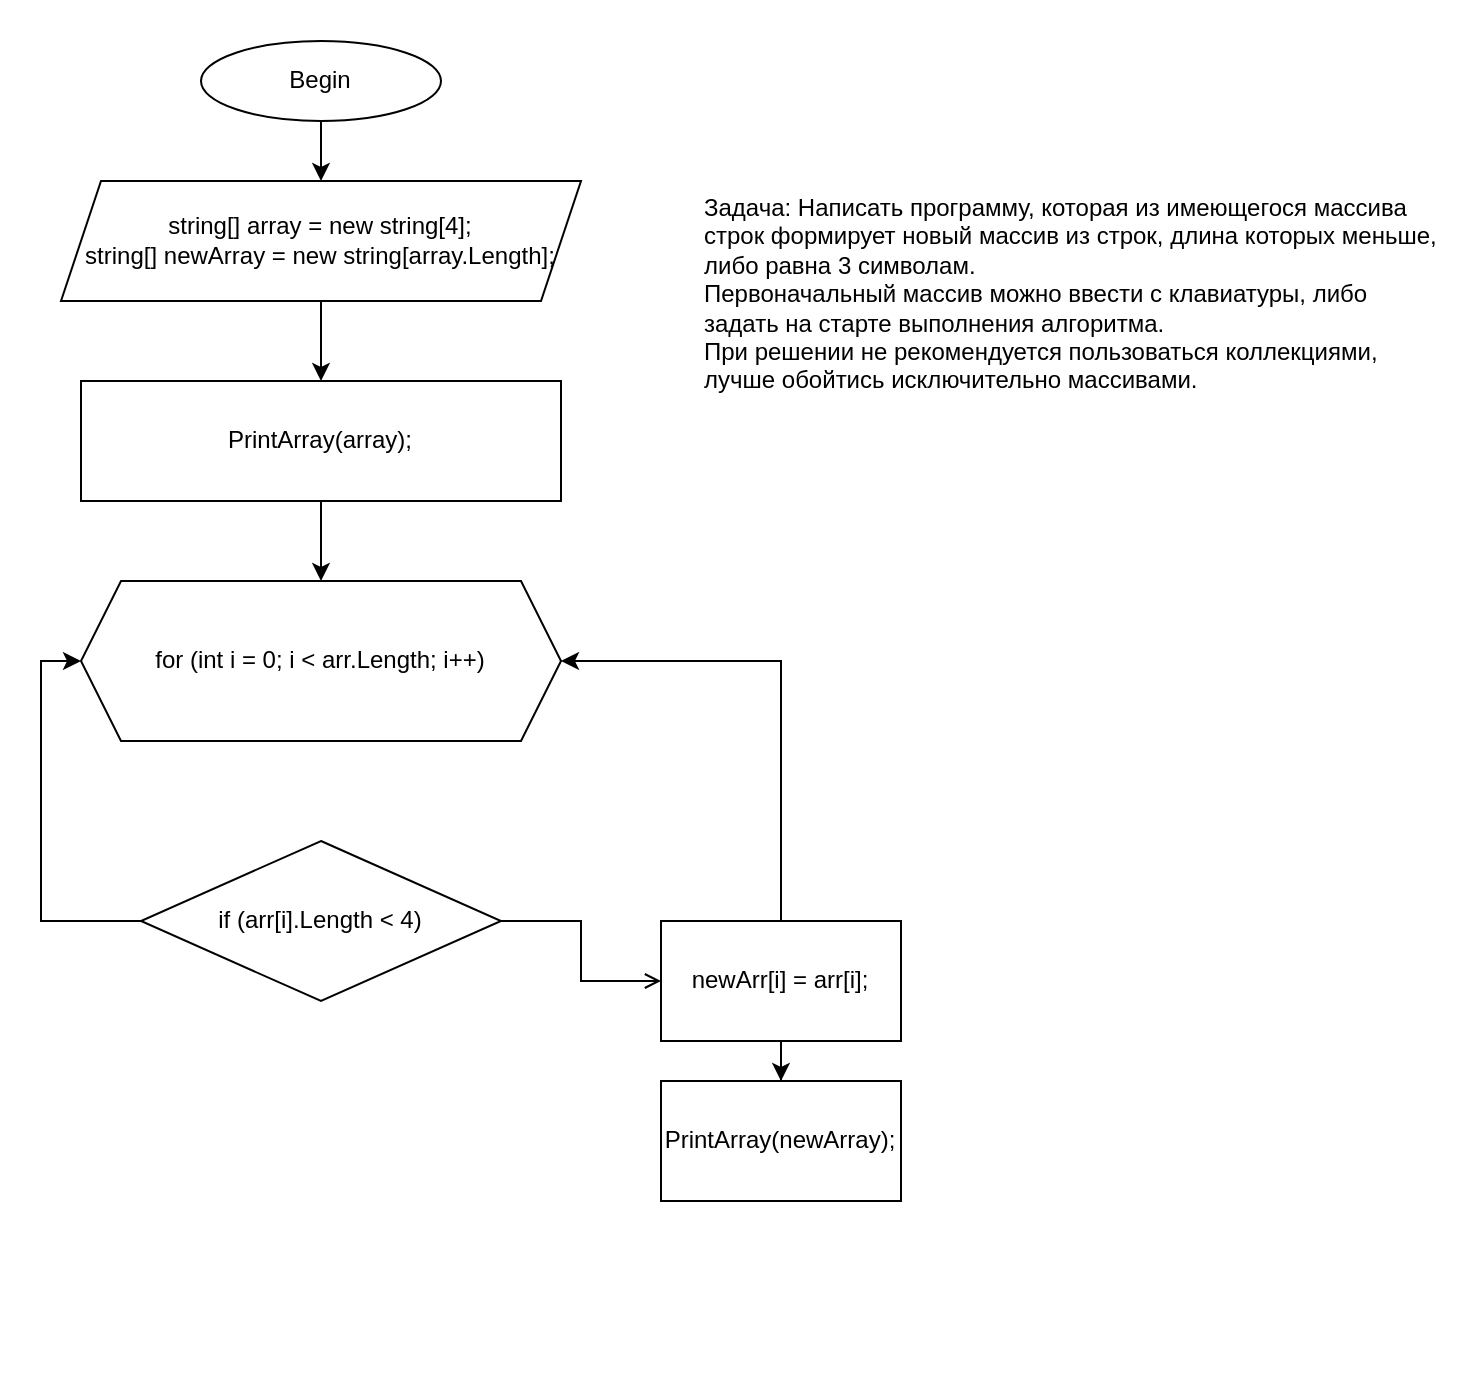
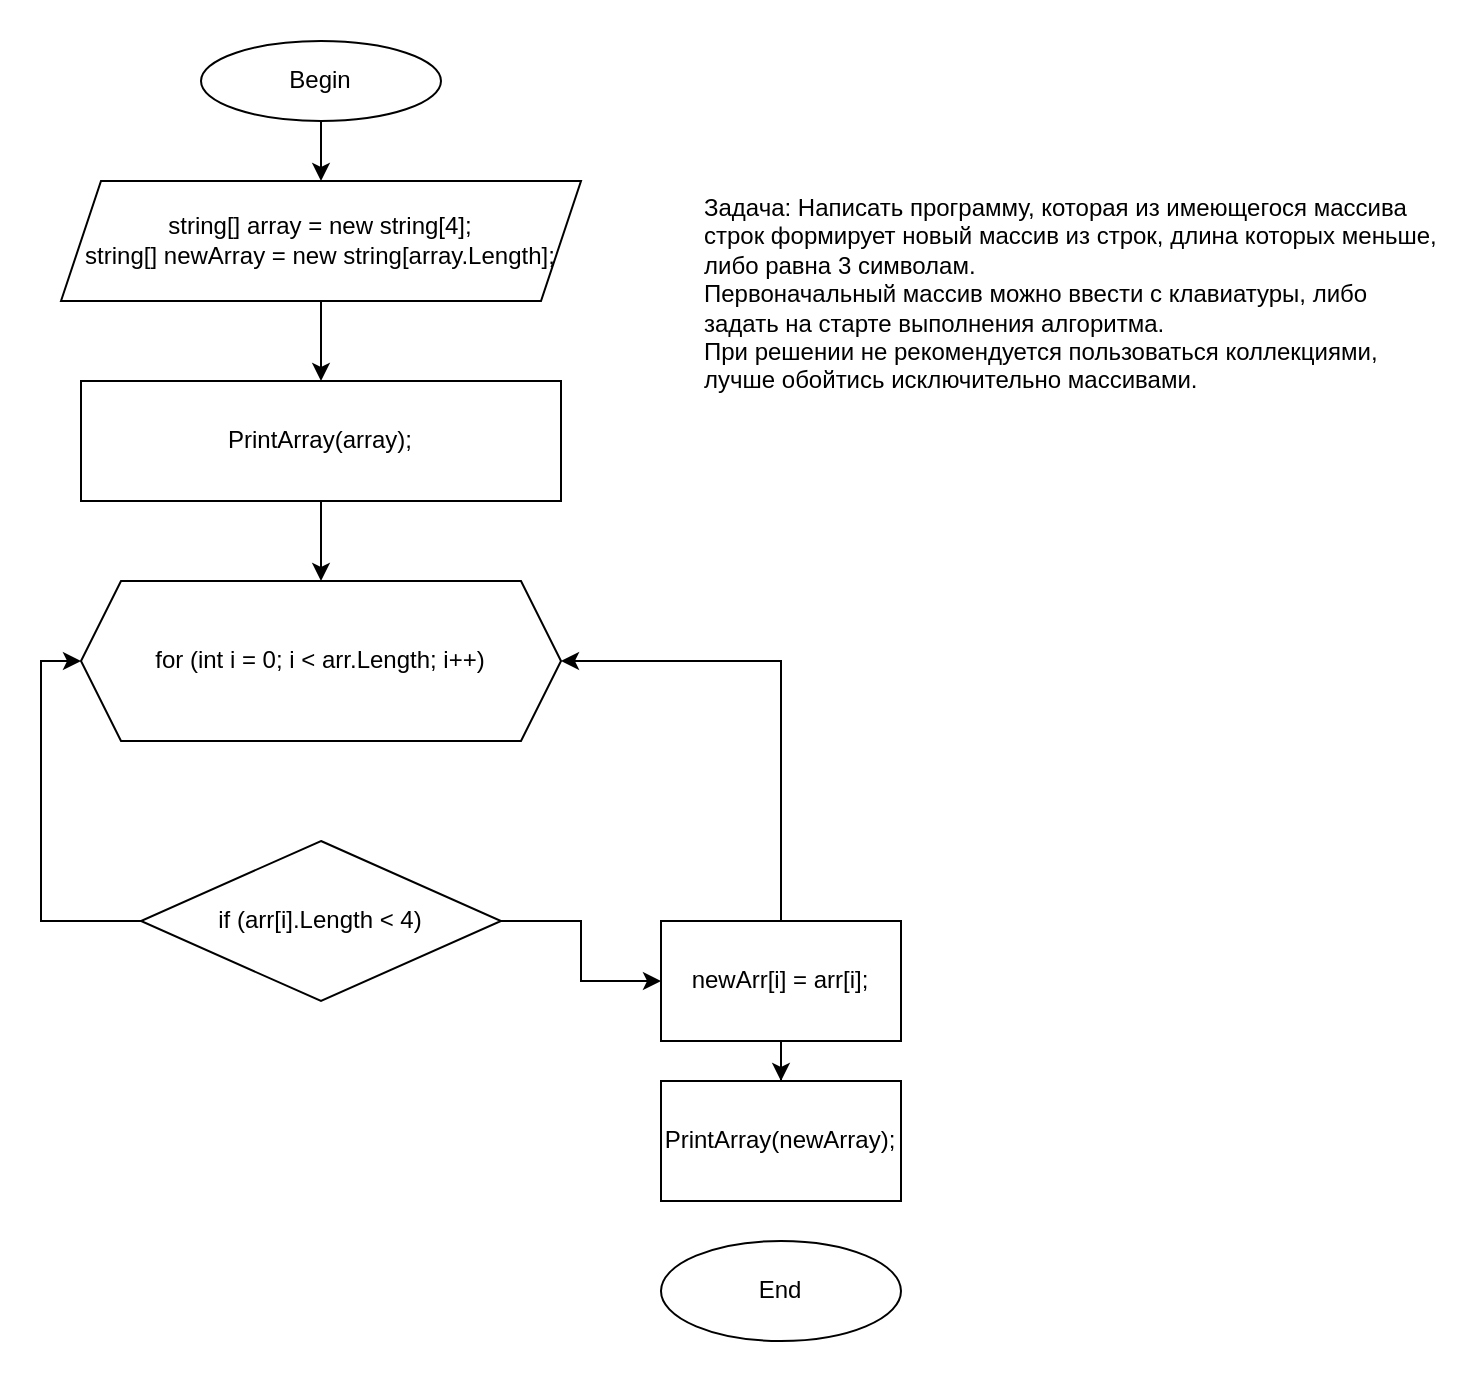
- <mxCell id="10" value="" style="edgeStyle=orthogonalEdgeStyle;rounded=0;orthogonalLoop=1;jettySize=auto;html=1;fontFamily=Helvetica;fontSize=12;fontColor=default;endArrow=open;" edge="1" parent="1" source="11" target="14"><mxGeometry relative="1" as="geometry" /></mxCell>
+ <mxCell id="10" value="" style="edgeStyle=orthogonalEdgeStyle;rounded=0;orthogonalLoop=1;jettySize=auto;html=1;fontFamily=Helvetica;fontSize=12;fontColor=default;" edge="1" parent="1" source="11" target="14"><mxGeometry relative="1" as="geometry" /></mxCell>
+ <mxCell id="16" value="End" style="ellipse;whiteSpace=wrap;html=1;strokeColor=default;fontFamily=Helvetica;fontSize=12;fontColor=default;fillColor=default;" vertex="1" parent="1"><mxGeometry x="330" y="620" width="120" height="50" as="geometry" /></mxCell>
